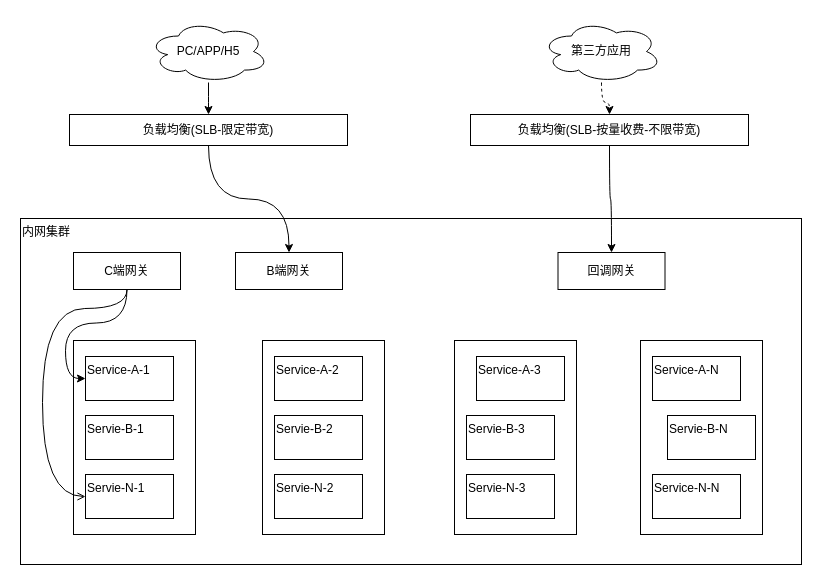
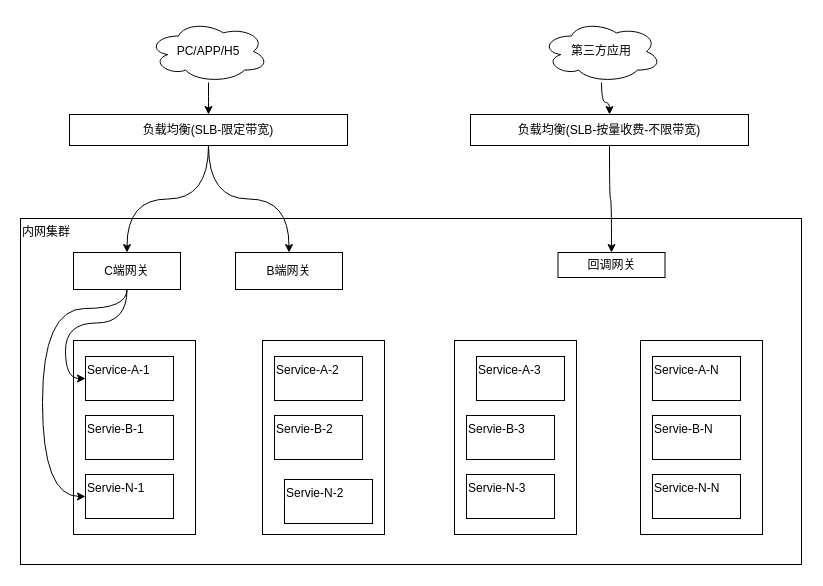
- <mxCell id="8" style="edgeStyle=orthogonalEdgeStyle;curved=1;rounded=0;orthogonalLoop=1;jettySize=auto;html=1;entryX=0.5;entryY=0;entryDx=0;entryDy=0;dashed=1;" edge="1" parent="1" source="9" target="11"><mxGeometry relative="1" as="geometry" /></mxCell>
+ <mxCell id="8" style="edgeStyle=orthogonalEdgeStyle;curved=1;rounded=0;orthogonalLoop=1;jettySize=auto;html=1;entryX=0.5;entryY=0;entryDx=0;entryDy=0;" edge="1" parent="1" source="9" target="11"><mxGeometry relative="1" as="geometry" /></mxCell>
+ <mxCell id="3" style="edgeStyle=orthogonalEdgeStyle;curved=1;rounded=0;orthogonalLoop=1;jettySize=auto;html=1;entryX=0.5;entryY=0;entryDx=0;entryDy=0;" edge="1" parent="1" source="5" target="12"><mxGeometry relative="1" as="geometry" /></mxCell>
- <mxCell id="14" value="回调网关" style="rounded=0;whiteSpace=wrap;html=1;" vertex="1" parent="1"><mxGeometry x="557.5" y="252" width="107" height="37" as="geometry" /></mxCell>
+ <mxCell id="14" value="回调网关" style="rounded=0;whiteSpace=wrap;html=1;" vertex="1" parent="1"><mxGeometry x="557.5" y="252" width="107" height="25" as="geometry" /></mxCell>
- <mxCell id="29" value="Servie-B-N" style="rounded=0;whiteSpace=wrap;html=1;align=left;verticalAlign=top;" vertex="1" parent="1"><mxGeometry x="667" y="415" width="88" height="44" as="geometry" /></mxCell>
+ <mxCell id="29" value="Servie-B-N" style="rounded=0;whiteSpace=wrap;html=1;align=left;verticalAlign=top;" vertex="1" parent="1"><mxGeometry x="652" y="415" width="88" height="44" as="geometry" /></mxCell>
- <mxCell id="31" style="edgeStyle=orthogonalEdgeStyle;curved=1;rounded=0;orthogonalLoop=1;jettySize=auto;html=1;entryX=0;entryY=0.5;entryDx=0;entryDy=0;exitX=0.5;exitY=1;exitDx=0;exitDy=0;endArrow=open;" edge="1" parent="1" source="12" target="18"><mxGeometry relative="1" as="geometry"><Array as="points"><mxPoint x="127" y="308" /><mxPoint x="42" y="308" /><mxPoint x="42" y="496" /></Array></mxGeometry></mxCell>
+ <mxCell id="31" style="edgeStyle=orthogonalEdgeStyle;curved=1;rounded=0;orthogonalLoop=1;jettySize=auto;html=1;entryX=0;entryY=0.5;entryDx=0;entryDy=0;exitX=0.5;exitY=1;exitDx=0;exitDy=0;" edge="1" parent="1" source="12" target="18"><mxGeometry relative="1" as="geometry"><Array as="points"><mxPoint x="127" y="308" /><mxPoint x="42" y="308" /><mxPoint x="42" y="496" /></Array></mxGeometry></mxCell>
- <mxCell id="22" value="Servie-N-2" style="rounded=0;whiteSpace=wrap;html=1;align=left;verticalAlign=top;" vertex="1" parent="1"><mxGeometry x="274" y="474" width="88" height="44" as="geometry" /></mxCell>
+ <mxCell id="22" value="Servie-N-2" style="rounded=0;whiteSpace=wrap;html=1;align=left;verticalAlign=top;" vertex="1" parent="1"><mxGeometry x="284" y="479" width="88" height="44" as="geometry" /></mxCell>
